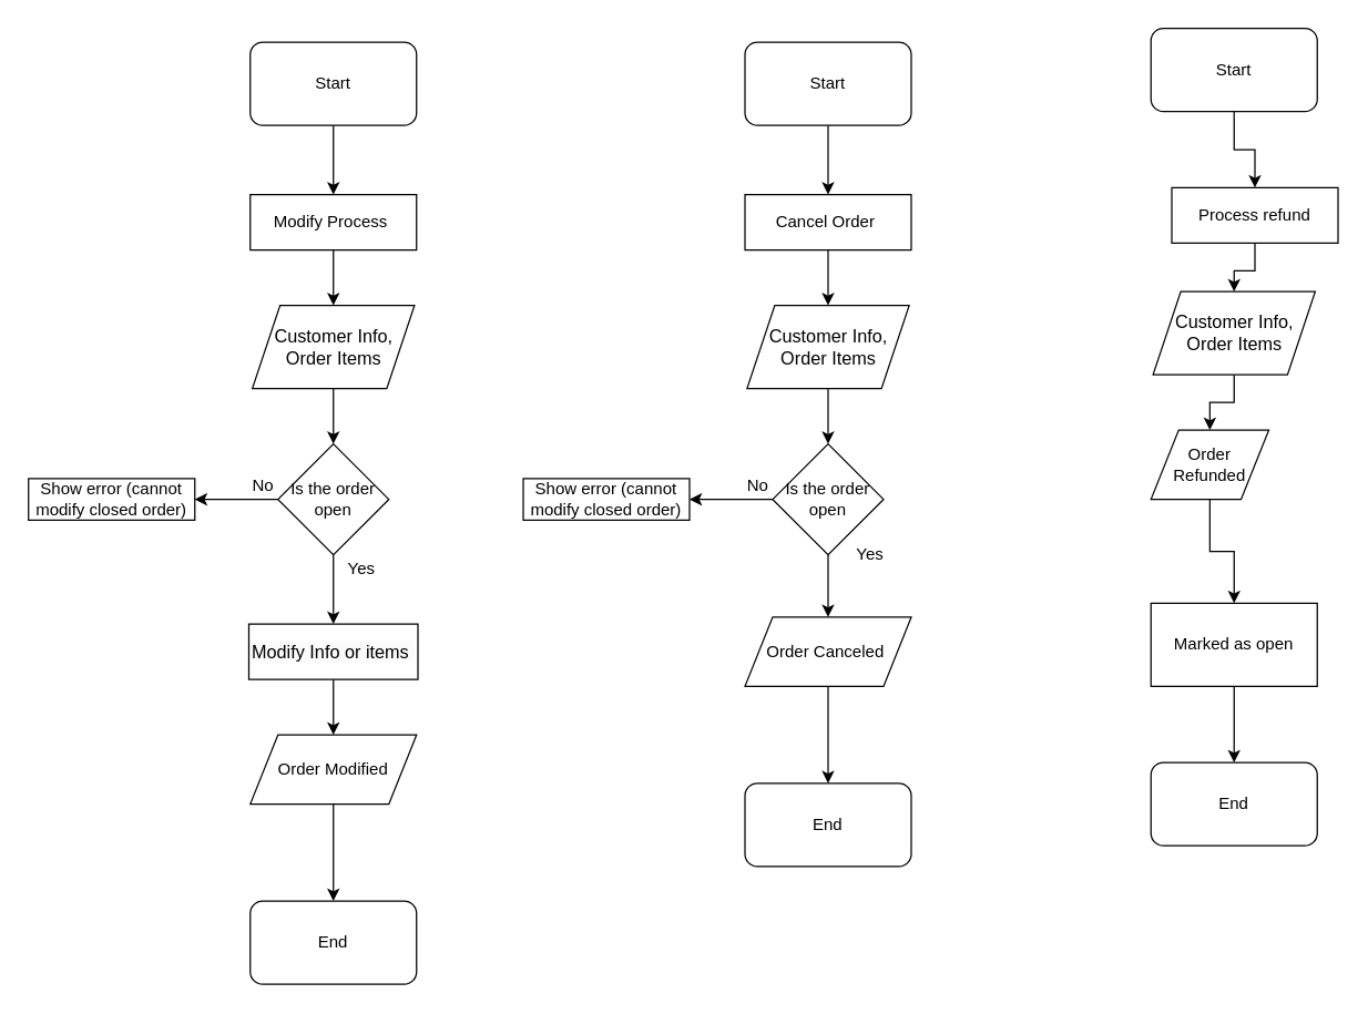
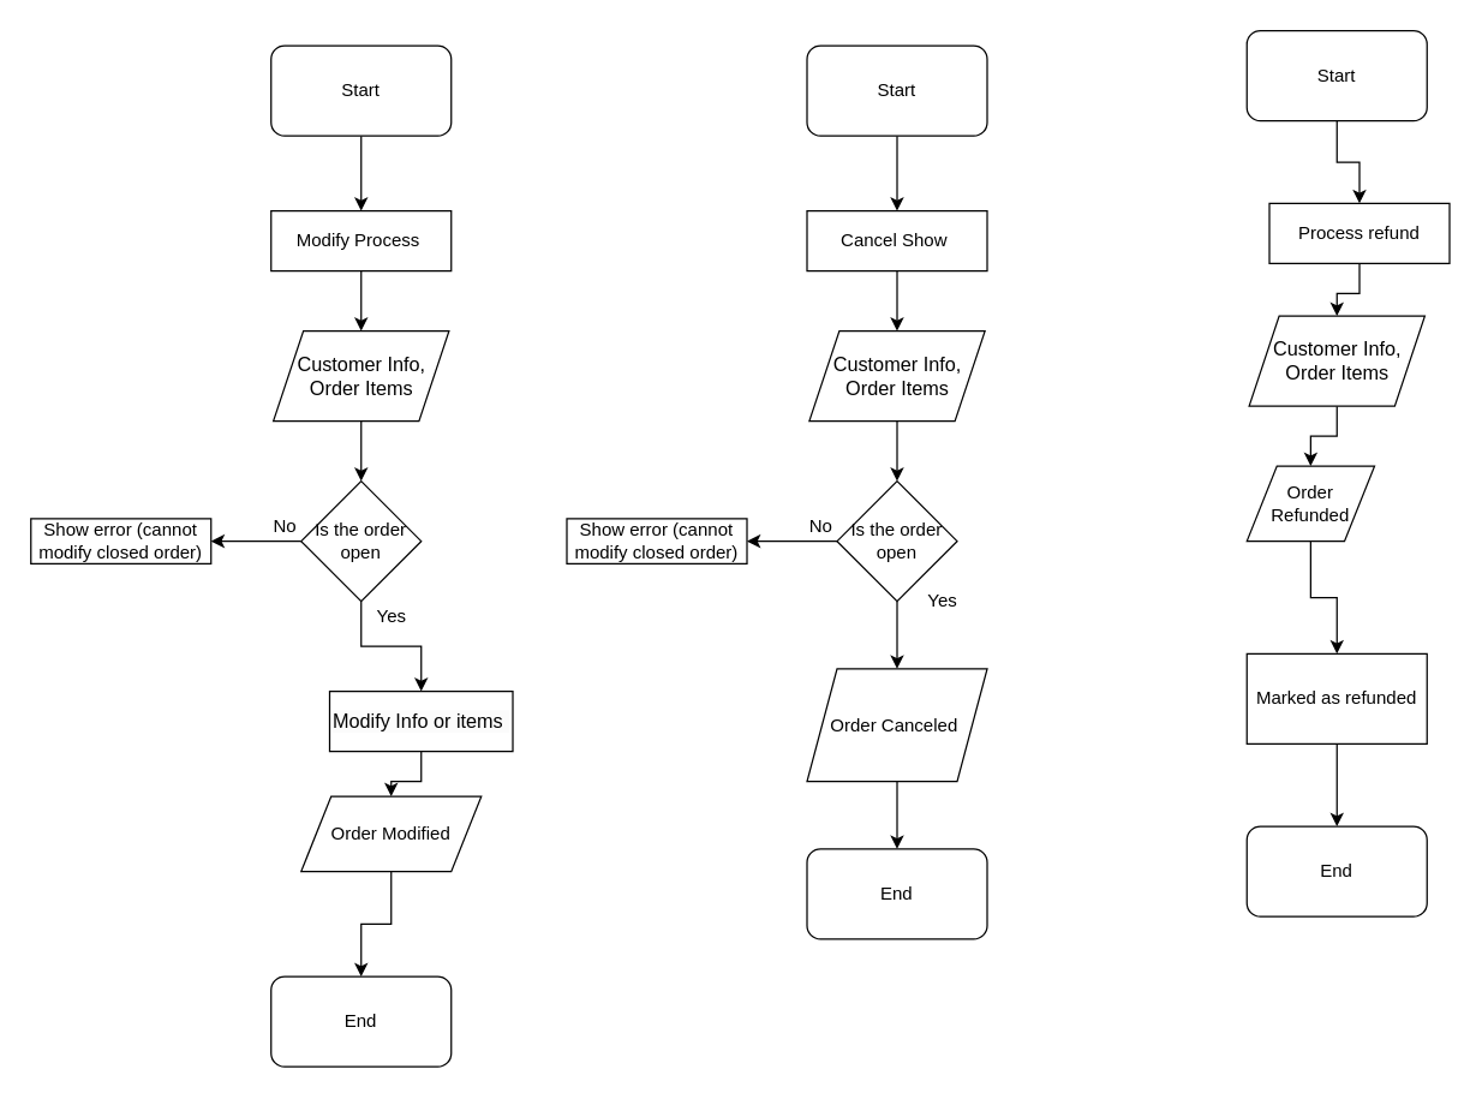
- <mxCell id="22" value="&lt;span style=&quot;font-style: normal; font-variant-caps: normal; font-weight: 400; letter-spacing: normal; text-align: start; text-indent: 0px; text-transform: none; white-space: normal; word-spacing: 0px; -webkit-text-stroke-width: 0px; text-decoration: none; caret-color: rgb(0, 0, 0); color: rgb(0, 0, 0); float: none; display: inline !important;&quot;&gt;Cancel Order&lt;span class=&quot;Apple-converted-space&quot;&gt;&amp;nbsp;&lt;/span&gt;&lt;/span&gt;" style="rounded=0;whiteSpace=wrap;html=1;" vertex="1" parent="1"><mxGeometry x="537" y="140" width="120" height="40" as="geometry" /></mxCell>
+ <mxCell id="22" value="&lt;span style=&quot;font-style: normal; font-variant-caps: normal; font-weight: 400; letter-spacing: normal; text-align: start; text-indent: 0px; text-transform: none; white-space: normal; word-spacing: 0px; -webkit-text-stroke-width: 0px; text-decoration: none; caret-color: rgb(0, 0, 0); color: rgb(0, 0, 0); float: none; display: inline !important;&quot;&gt;Cancel Show&lt;span class=&quot;Apple-converted-space&quot;&gt;&amp;nbsp;&lt;/span&gt;&lt;/span&gt;" style="rounded=0;whiteSpace=wrap;html=1;" vertex="1" parent="1"><mxGeometry x="537" y="140" width="120" height="40" as="geometry" /></mxCell>
- <mxCell id="44" value="Marked as open" style="whiteSpace=wrap;html=1;" vertex="1" parent="1"><mxGeometry x="830" y="435" width="120" height="60" as="geometry" /></mxCell>
+ <mxCell id="44" value="Marked as refunded" style="whiteSpace=wrap;html=1;" vertex="1" parent="1"><mxGeometry x="830" y="435" width="120" height="60" as="geometry" /></mxCell>
- <mxCell id="16" value="&lt;span style=&quot;caret-color: rgb(0, 0, 0); color: rgb(0, 0, 0); font-family: Helvetica; font-size: 13px; font-style: normal; font-variant-caps: normal; font-weight: 400; letter-spacing: normal; orphans: auto; text-align: start; text-indent: 0px; text-transform: none; white-space: normal; widows: auto; word-spacing: 0px; -webkit-text-stroke-width: 0px; background-color: rgb(251, 251, 251); text-decoration: none; display: inline !important; float: none;&quot;&gt;Modify Info or items&amp;nbsp;&lt;/span&gt;" style="rounded=0;whiteSpace=wrap;html=1;" vertex="1" parent="1"><mxGeometry x="179" y="450" width="122" height="40" as="geometry" /></mxCell>
+ <mxCell id="16" value="&lt;span style=&quot;caret-color: rgb(0, 0, 0); color: rgb(0, 0, 0); font-family: Helvetica; font-size: 13px; font-style: normal; font-variant-caps: normal; font-weight: 400; letter-spacing: normal; orphans: auto; text-align: start; text-indent: 0px; text-transform: none; white-space: normal; widows: auto; word-spacing: 0px; -webkit-text-stroke-width: 0px; background-color: rgb(251, 251, 251); text-decoration: none; display: inline !important; float: none;&quot;&gt;Modify Info or items&amp;nbsp;&lt;/span&gt;" style="rounded=0;whiteSpace=wrap;html=1;" vertex="1" parent="1"><mxGeometry x="219" y="460" width="122" height="40" as="geometry" /></mxCell>
- <mxCell id="26" value="&lt;span style=&quot;text-align: start;&quot;&gt;&lt;font&gt;Order Canceled&amp;nbsp;&lt;/font&gt;&lt;/span&gt;" style="shape=parallelogram;perimeter=parallelogramPerimeter;whiteSpace=wrap;html=1;fixedSize=1;" vertex="1" parent="1"><mxGeometry x="537" y="445" width="120" height="50" as="geometry" /></mxCell>
+ <mxCell id="26" value="&lt;span style=&quot;text-align: start;&quot;&gt;&lt;font&gt;Order Canceled&amp;nbsp;&lt;/font&gt;&lt;/span&gt;" style="shape=parallelogram;perimeter=parallelogramPerimeter;whiteSpace=wrap;html=1;fixedSize=1;" vertex="1" parent="1"><mxGeometry x="537" y="445" width="120" height="75" as="geometry" /></mxCell>
- <mxCell id="9" value="&lt;span style=&quot;text-align: start;&quot;&gt;&lt;font style=&quot;font-size: 12px;&quot;&gt;Order Modified&lt;/font&gt;&lt;/span&gt;" style="shape=parallelogram;perimeter=parallelogramPerimeter;whiteSpace=wrap;html=1;fixedSize=1;" vertex="1" parent="1"><mxGeometry x="180" y="530" width="120" height="50" as="geometry" /></mxCell>
+ <mxCell id="9" value="&lt;span style=&quot;text-align: start;&quot;&gt;&lt;font style=&quot;font-size: 12px;&quot;&gt;Order Modified&lt;/font&gt;&lt;/span&gt;" style="shape=parallelogram;perimeter=parallelogramPerimeter;whiteSpace=wrap;html=1;fixedSize=1;" vertex="1" parent="1"><mxGeometry x="200" y="530" width="120" height="50" as="geometry" /></mxCell>
